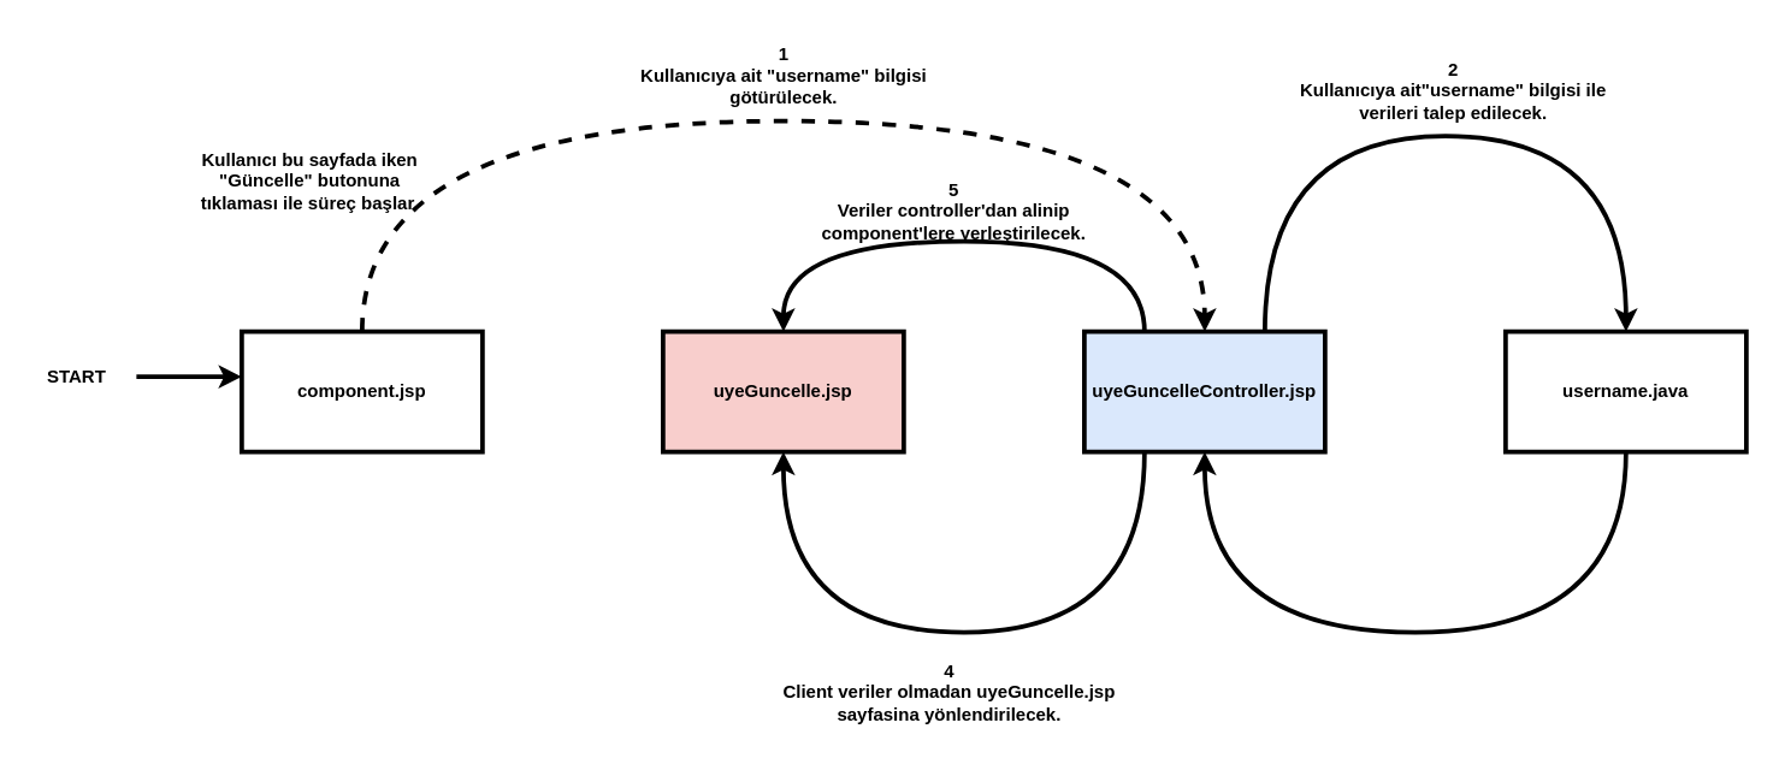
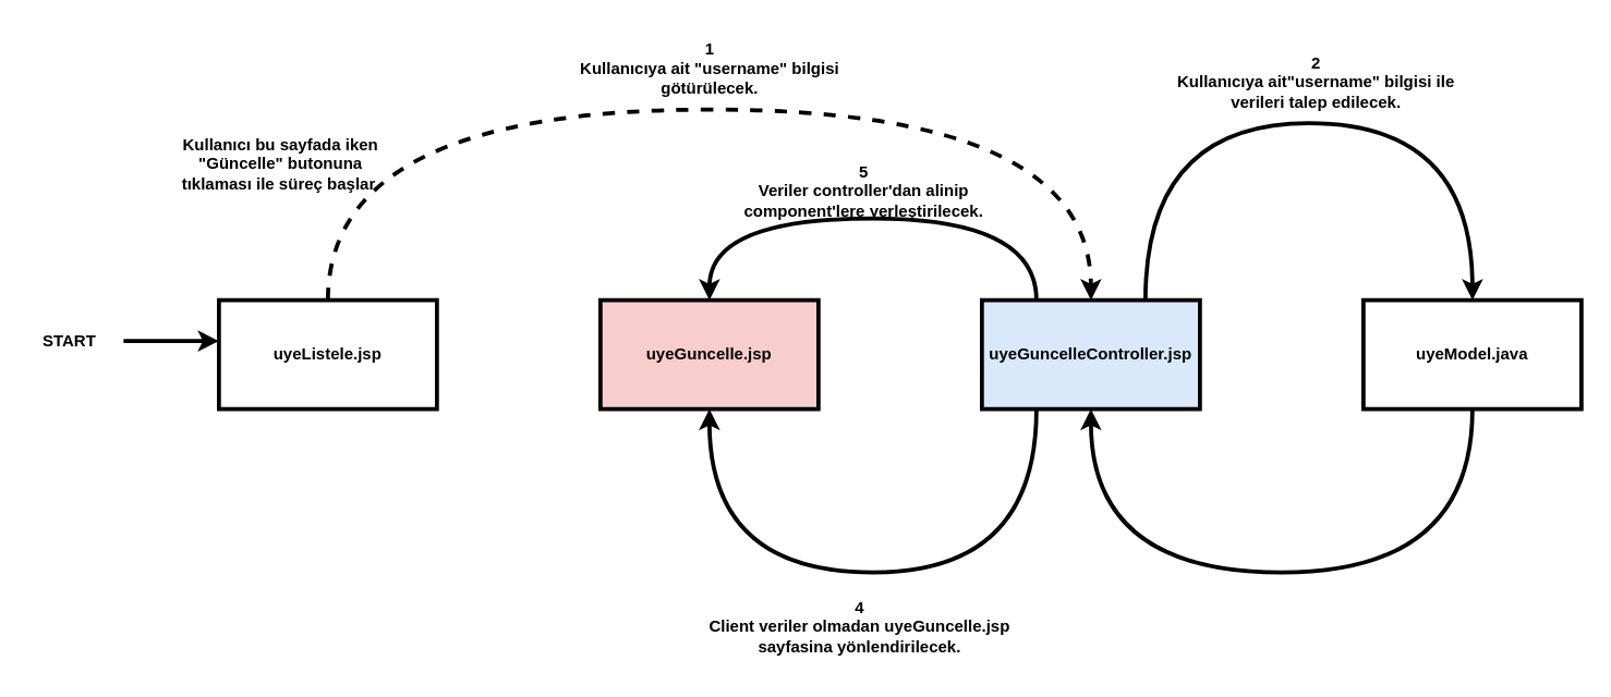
- <mxCell id="8" value="component.jsp" style="rounded=0;whiteSpace=wrap;html=1;strokeWidth=3;fontStyle=1;fontSize=12;" vertex="1" parent="1"><mxGeometry x="160" y="220" width="160" height="80" as="geometry" /></mxCell>
+ <mxCell id="8" value="uyeListele.jsp" style="rounded=0;whiteSpace=wrap;html=1;strokeWidth=3;fontStyle=1;fontSize=12;" vertex="1" parent="1"><mxGeometry x="160" y="220" width="160" height="80" as="geometry" /></mxCell>
- <mxCell id="11" value="username.java" style="rounded=0;whiteSpace=wrap;html=1;strokeWidth=3;fontStyle=1;fontSize=12;" vertex="1" parent="1"><mxGeometry x="1000" y="220" width="160" height="80" as="geometry" /></mxCell>
+ <mxCell id="11" value="uyeModel.java" style="rounded=0;whiteSpace=wrap;html=1;strokeWidth=3;fontStyle=1;fontSize=12;" vertex="1" parent="1"><mxGeometry x="1000" y="220" width="160" height="80" as="geometry" /></mxCell>
